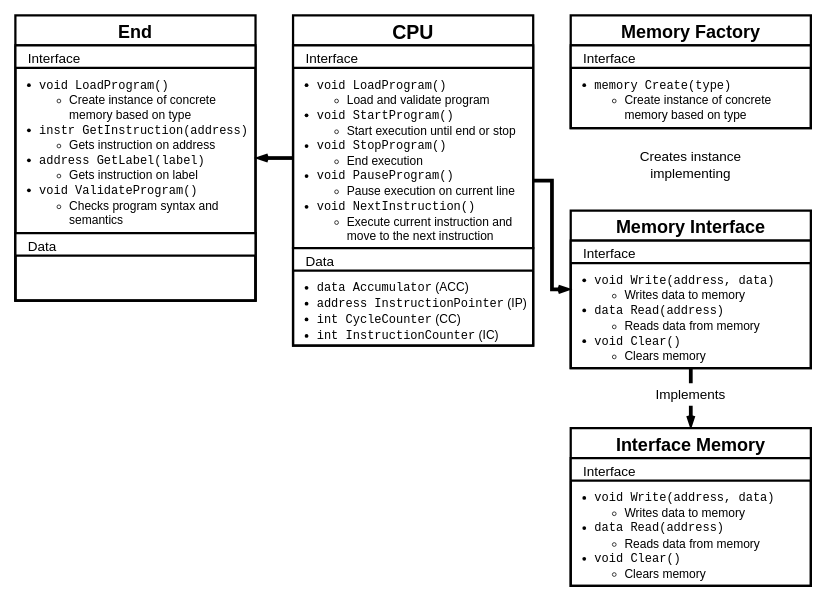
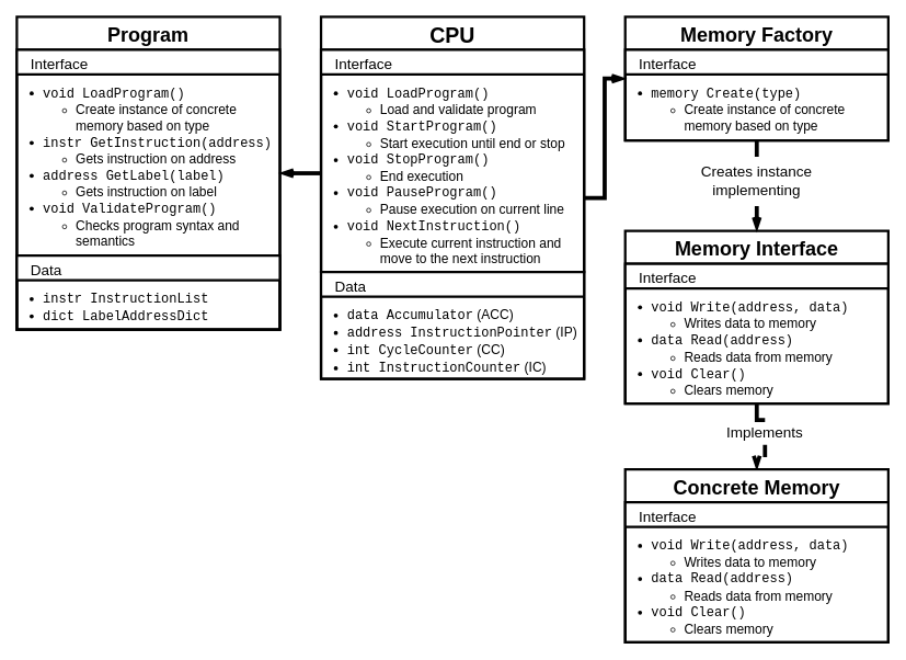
- <mxCell id="24" value="End" style="swimlane;fontFamily=Helvetica;fontSize=24;strokeWidth=3;align=center;verticalAlign=top;startSize=40;" parent="1" vertex="1"><mxGeometry x="20" y="20" width="320" height="380" as="geometry" /></mxCell>
+ <mxCell id="24" value="Program" style="swimlane;fontFamily=Helvetica;fontSize=24;strokeWidth=3;align=center;verticalAlign=top;startSize=40;" parent="1" vertex="1"><mxGeometry x="20" y="20" width="320" height="380" as="geometry" /></mxCell>
+ <mxCell id="3" style="edgeStyle=orthogonalEdgeStyle;rounded=0;orthogonalLoop=1;jettySize=auto;html=1;fontFamily=Courier New;fontSize=24;endArrow=openThin;endFill=0;strokeWidth=5;" parent="1" source="4" target="14" edge="1"><mxGeometry relative="1" as="geometry" /></mxCell>
+ <mxCell id="18" value="" style="edgeStyle=orthogonalEdgeStyle;rounded=0;orthogonalLoop=1;jettySize=auto;html=1;fontFamily=Courier New;fontSize=24;endArrow=none;endFill=0;strokeWidth=5;" parent="1" source="14" target="17" edge="1"><mxGeometry relative="1" as="geometry"><mxPoint x="900" y="340" as="sourcePoint" /><mxPoint x="900" y="230" as="targetPoint" /></mxGeometry></mxCell>
+ <mxCell id="13" style="edgeStyle=orthogonalEdgeStyle;rounded=0;orthogonalLoop=1;jettySize=auto;html=1;fontFamily=Courier New;fontSize=24;endArrow=openThin;endFill=0;strokeWidth=5;startArrow=none;" parent="1" source="17" target="10" edge="1"><mxGeometry relative="1" as="geometry" /></mxCell>
- <mxCell id="2" style="edgeStyle=orthogonalEdgeStyle;rounded=0;orthogonalLoop=1;jettySize=auto;html=1;fontFamily=Courier New;fontSize=24;endArrow=openThin;endFill=0;strokeWidth=5;" parent="1" source="4" target="10" edge="1"><mxGeometry relative="1" as="geometry" /></mxCell>
+ <mxCell id="28" value="&lt;ul style=&quot;font-size: 16px&quot;&gt;&lt;li style=&quot;font-size: 16px&quot;&gt;&lt;font face=&quot;Courier New&quot;&gt;instr InstructionList&lt;/font&gt;&lt;/li&gt;&lt;li&gt;&lt;span style=&quot;font-family: &amp;#34;courier new&amp;#34;&quot;&gt;dict LabelAddressDict&lt;/span&gt;&lt;/li&gt;&lt;/ul&gt;" style="text;strokeColor=none;fillColor=none;html=1;whiteSpace=wrap;verticalAlign=top;overflow=hidden;fontSize=16;align=left;spacing=2;labelPosition=center;verticalLabelPosition=middle;spacingTop=-10;spacingLeft=-10;" parent="27" vertex="1"><mxGeometry y="30" width="320" height="60" as="geometry" /></mxCell>
- <mxCell id="22" value="Implements" style="text;html=1;strokeColor=none;fillColor=none;align=center;verticalAlign=middle;whiteSpace=wrap;rounded=0;fontFamily=Helvetica;fontSize=18;" parent="1" vertex="1"><mxGeometry x="865" y="510" width="110" height="30" as="geometry" /></mxCell>
+ <mxCell id="22" value="Implements" style="text;html=1;strokeColor=none;fillColor=none;align=center;verticalAlign=middle;whiteSpace=wrap;rounded=0;fontFamily=Helvetica;fontSize=18;" parent="1" vertex="1"><mxGeometry x="875" y="510" width="110" height="30" as="geometry" /></mxCell>
- <mxCell id="19" value="Interface Memory" style="swimlane;fontFamily=Helvetica;fontSize=24;strokeWidth=3;align=center;verticalAlign=middle;startSize=40;" parent="1" vertex="1"><mxGeometry x="760" y="570" width="320" height="210" as="geometry" /></mxCell>
+ <mxCell id="19" value="Concrete Memory" style="swimlane;fontFamily=Helvetica;fontSize=24;strokeWidth=3;align=center;verticalAlign=middle;startSize=40;" parent="1" vertex="1"><mxGeometry x="760" y="570" width="320" height="210" as="geometry" /></mxCell>
